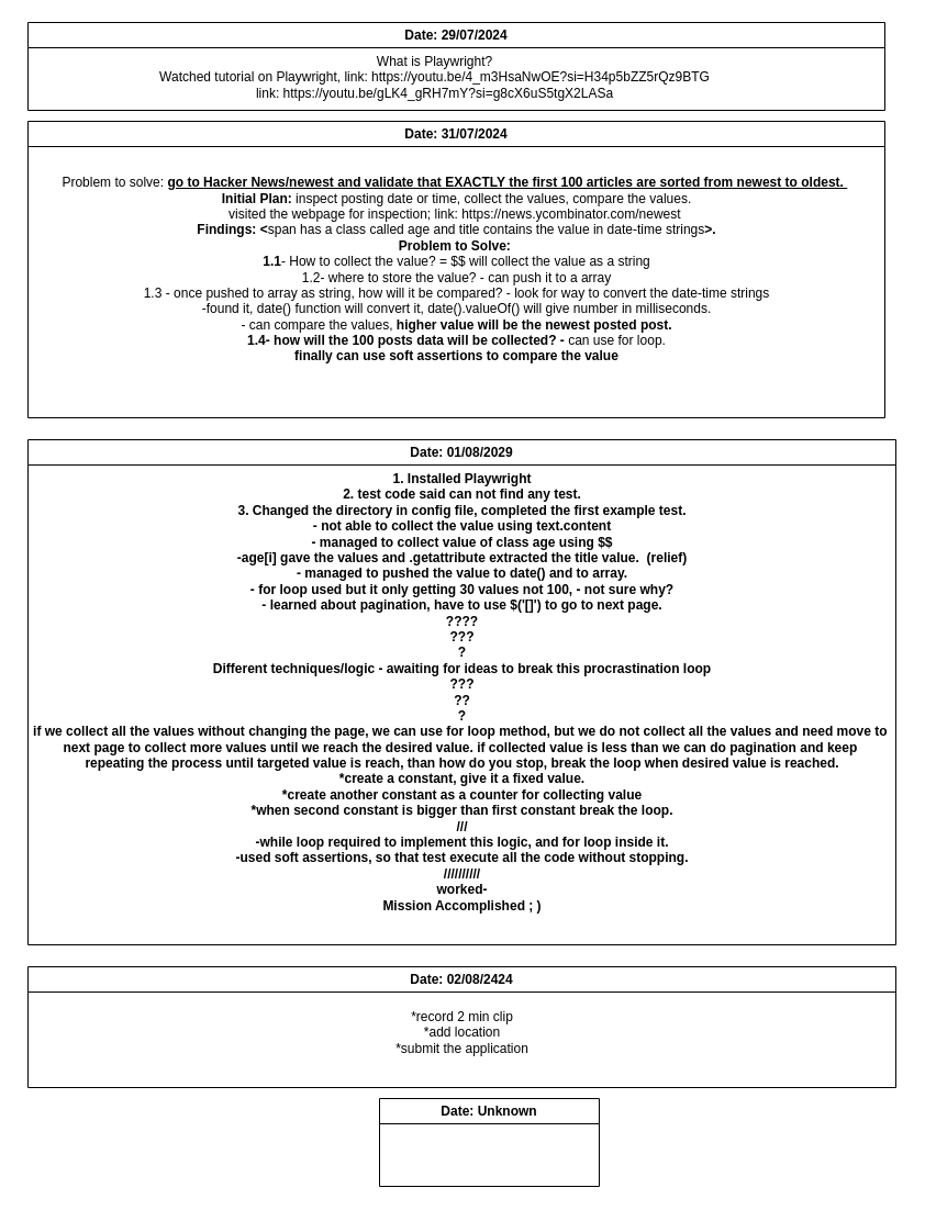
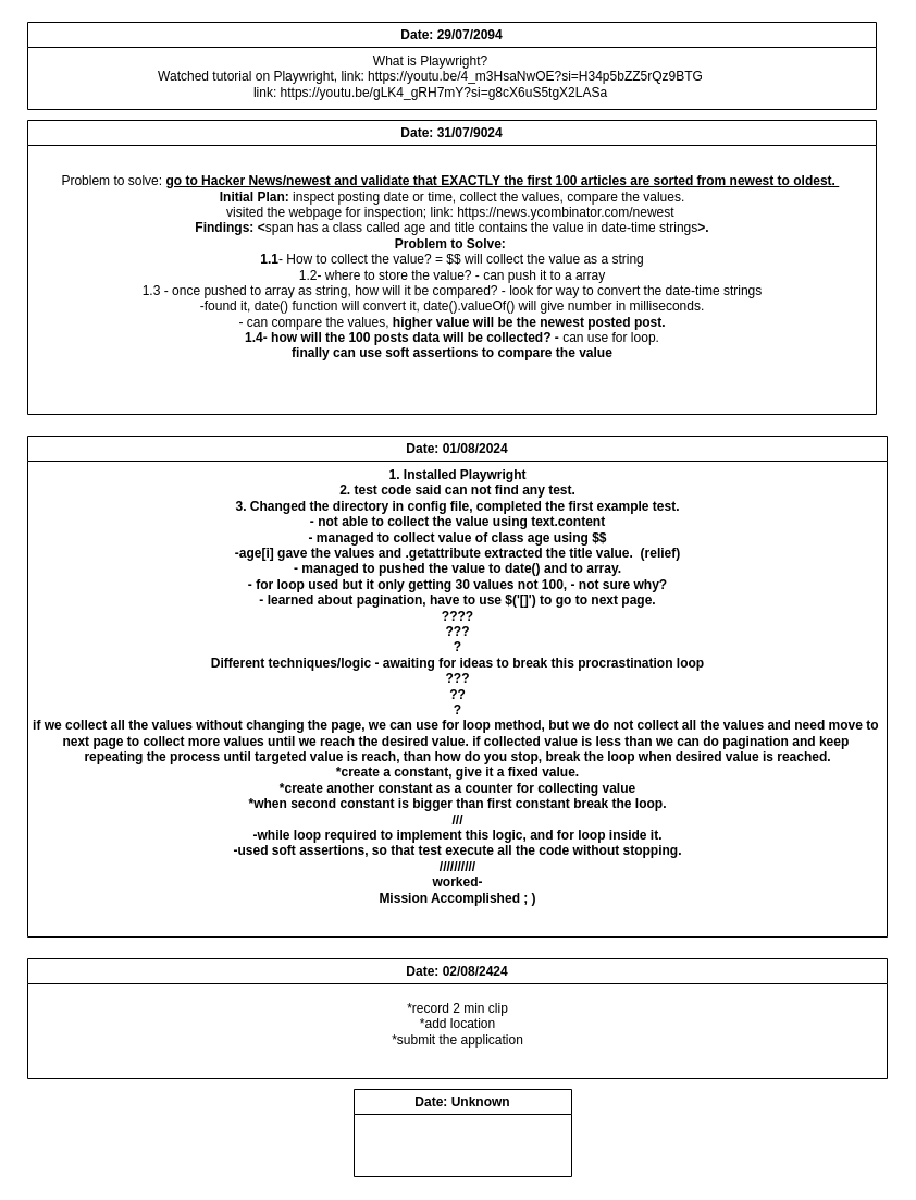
- <mxCell id="2" value="Date: 29/07/2024" style="swimlane;whiteSpace=wrap;html=1;" vertex="1" parent="1"><mxGeometry x="25" y="20" width="780" height="80" as="geometry" /></mxCell>
+ <mxCell id="2" value="Date: 29/07/2094" style="swimlane;whiteSpace=wrap;html=1;" vertex="1" parent="1"><mxGeometry x="25" y="20" width="780" height="80" as="geometry" /></mxCell>
- <mxCell id="4" value="Date: 31/07/2024" style="swimlane;whiteSpace=wrap;html=1;" vertex="1" parent="1"><mxGeometry x="25" y="110" width="780" height="270" as="geometry" /></mxCell>
+ <mxCell id="4" value="Date: 31/07/9024" style="swimlane;whiteSpace=wrap;html=1;" vertex="1" parent="1"><mxGeometry x="25" y="110" width="780" height="270" as="geometry" /></mxCell>
- <mxCell id="6" value="Date: 01/08/2029" style="swimlane;whiteSpace=wrap;html=1;" vertex="1" parent="1"><mxGeometry x="25" y="400" width="790" height="460" as="geometry" /></mxCell>
+ <mxCell id="6" value="Date: 01/08/2024" style="swimlane;whiteSpace=wrap;html=1;" vertex="1" parent="1"><mxGeometry x="25" y="400" width="790" height="460" as="geometry" /></mxCell>
- <mxCell id="10" value="Date: Unknown" style="swimlane;whiteSpace=wrap;html=1;" vertex="1" parent="1"><mxGeometry x="345" y="1000" width="200" height="80" as="geometry" /></mxCell>
+ <mxCell id="10" value="Date: Unknown" style="swimlane;whiteSpace=wrap;html=1;" vertex="1" parent="1"><mxGeometry x="325" y="1000" width="200" height="80" as="geometry" /></mxCell>
